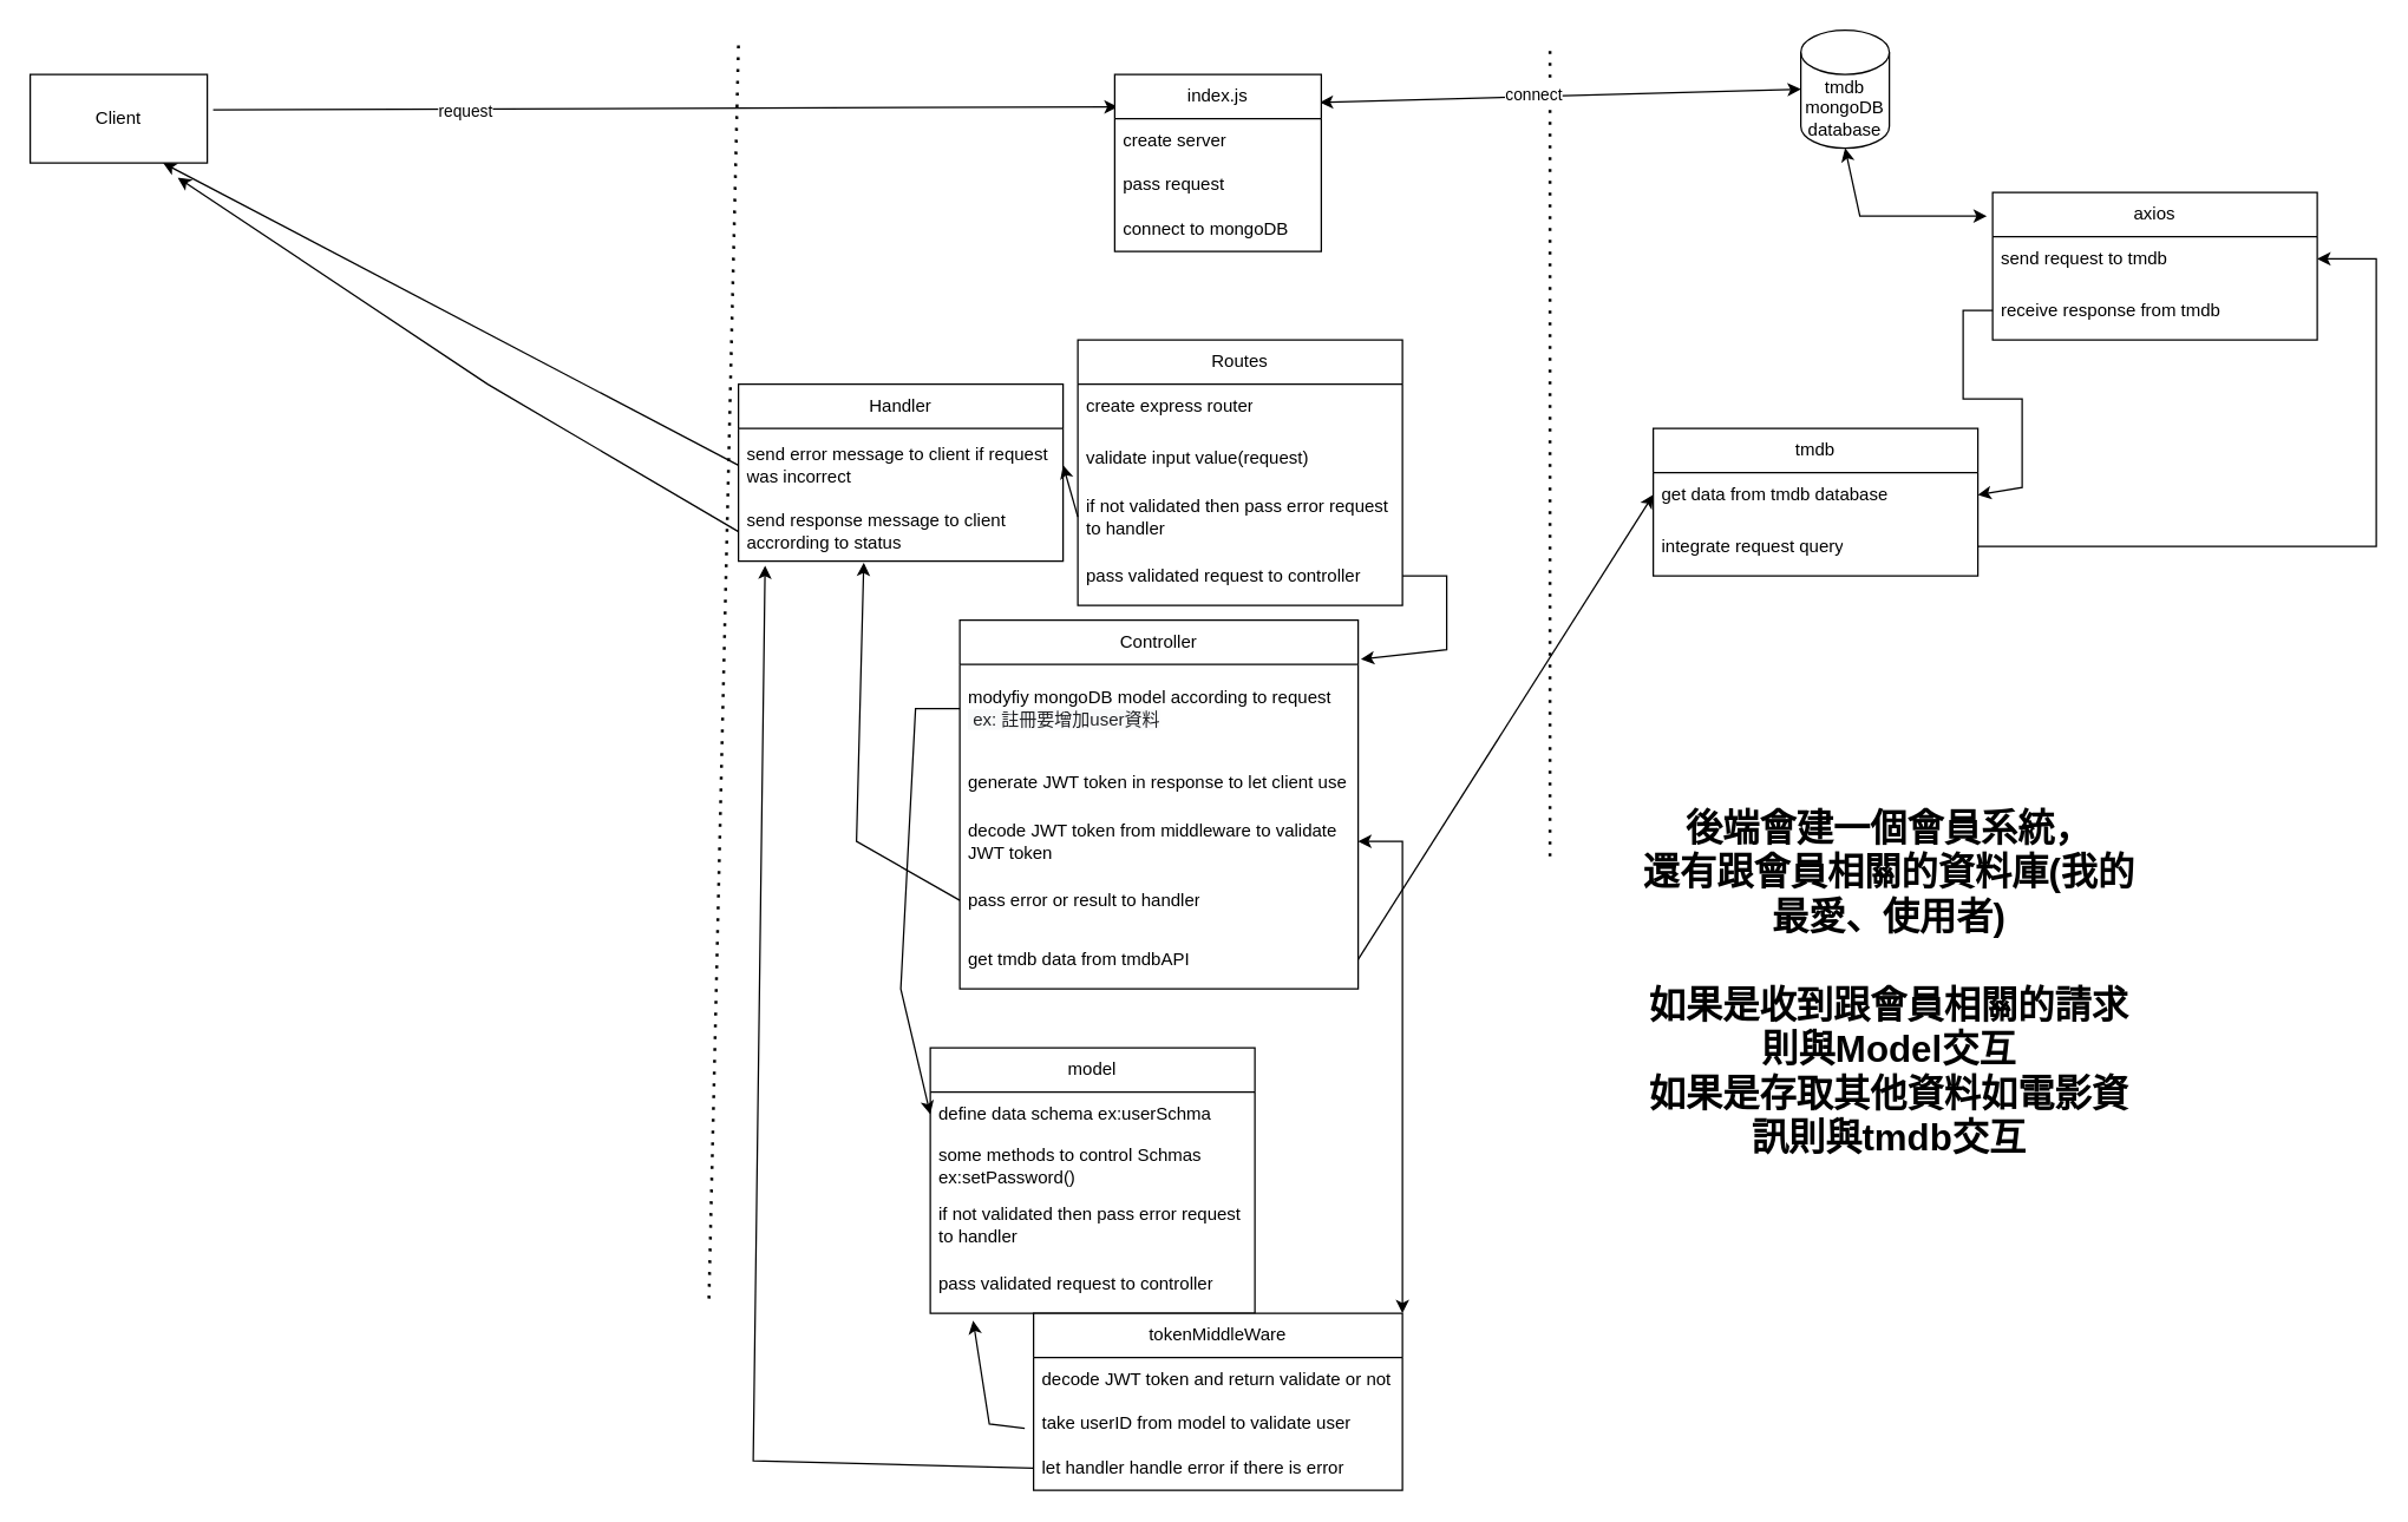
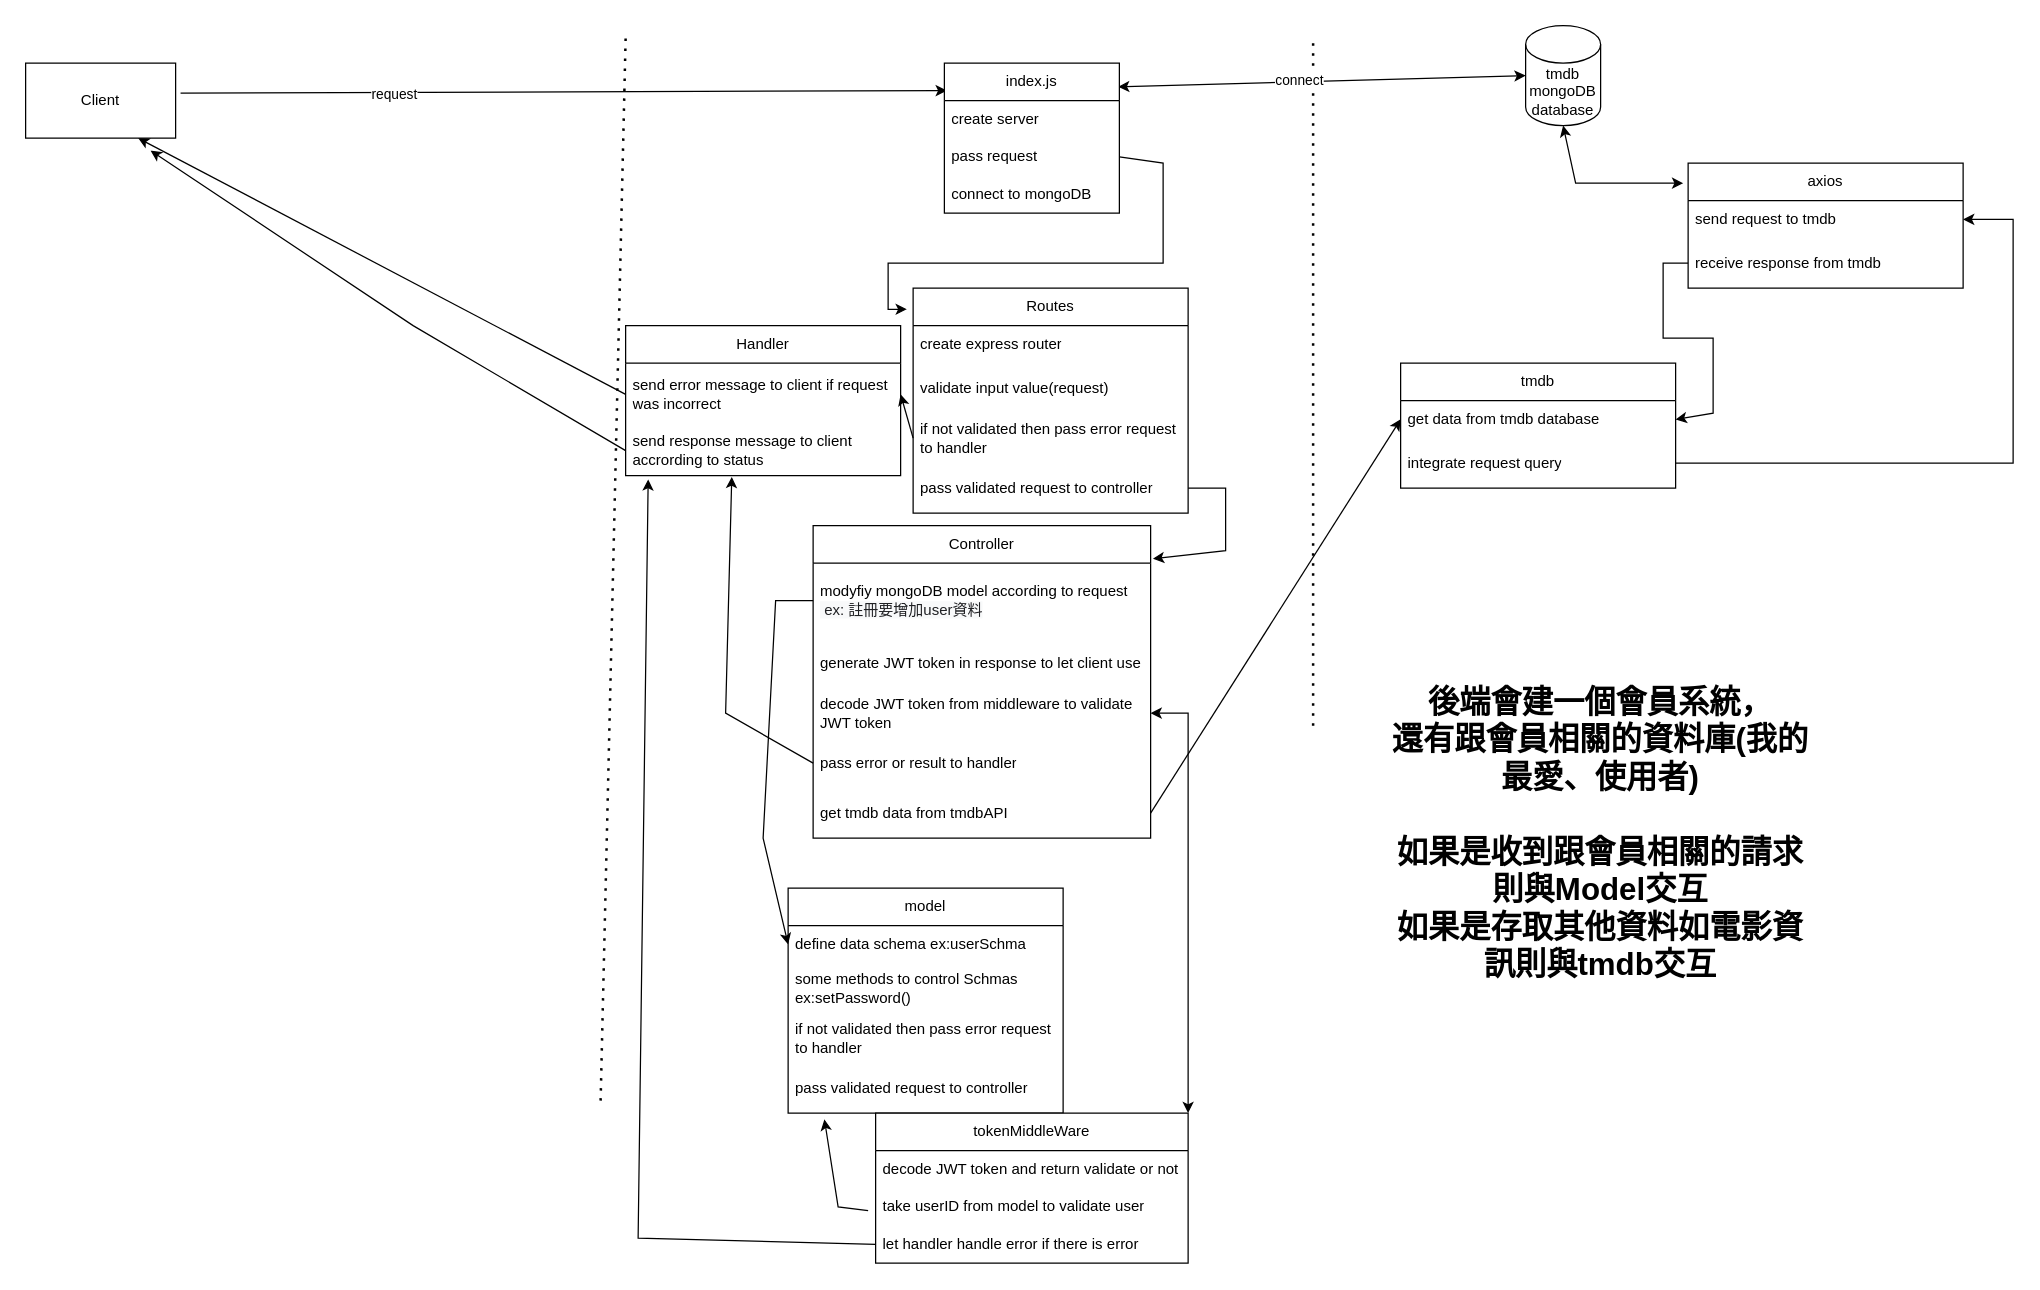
+ <mxCell id="19" value="" style="endArrow=classic;html=1;rounded=0;entryX=-0.023;entryY=0.094;entryDx=0;entryDy=0;exitX=1;exitY=0.5;exitDx=0;exitDy=0;entryPerimeter=0;" parent="1" source="12" target="14" edge="1"><mxGeometry width="50" height="50" relative="1" as="geometry"><mxPoint x="730" y="400" as="sourcePoint" /><mxPoint x="780" y="350" as="targetPoint" /><Array as="points"><mxPoint x="930" y="130" /><mxPoint x="930" y="210" /><mxPoint x="710" y="210" /><mxPoint x="710" y="247" /></Array></mxGeometry></mxCell>
